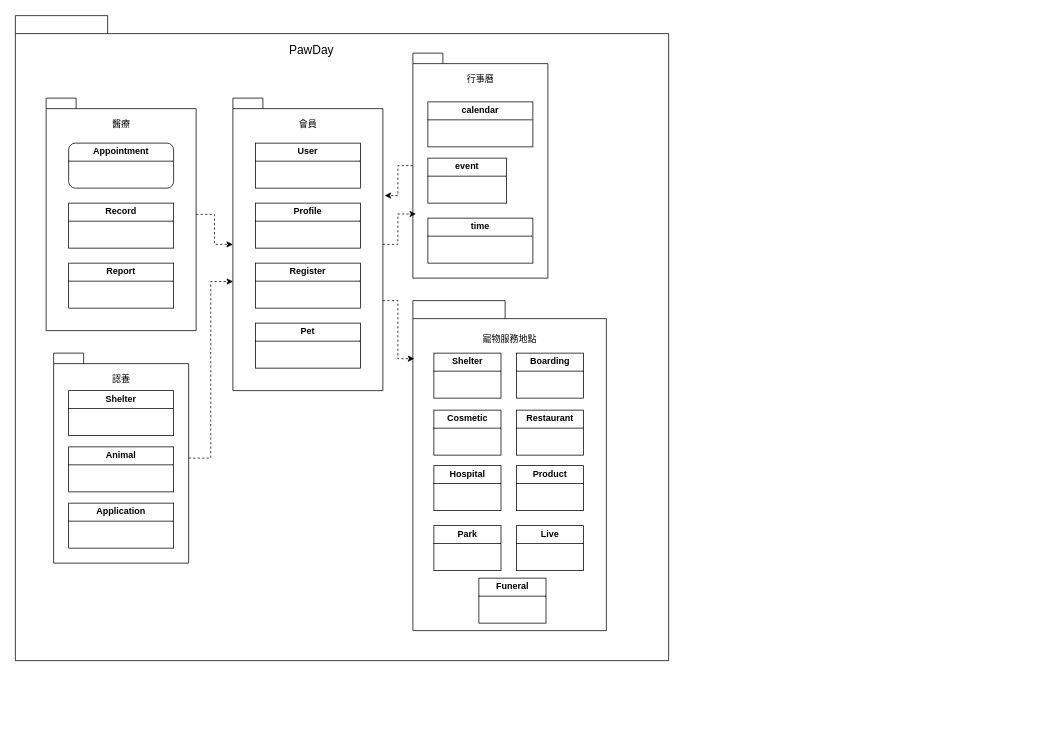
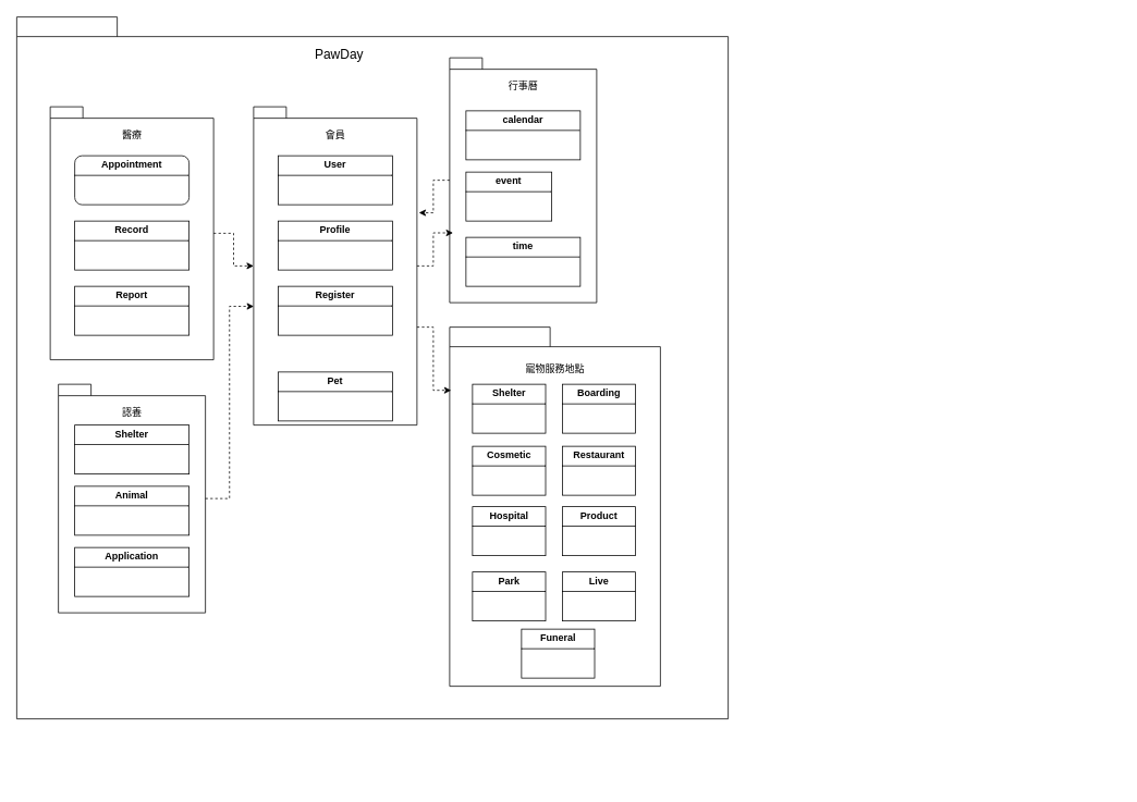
- <mxCell id="16" value="&lt;p style=&quot;margin:0px;margin-top:4px;text-align:center;&quot;&gt;&lt;b&gt;Pet&lt;/b&gt;&lt;/p&gt;&lt;hr size=&quot;1&quot; style=&quot;border-style:solid;&quot;&gt;&lt;div style=&quot;height:2px;&quot;&gt;&lt;/div&gt;" style="verticalAlign=top;align=left;overflow=fill;html=1;whiteSpace=wrap;" vertex="1" parent="10"><mxGeometry x="30" y="300" width="140" height="60" as="geometry" /></mxCell>
+ <mxCell id="16" value="&lt;p style=&quot;margin:0px;margin-top:4px;text-align:center;&quot;&gt;&lt;b&gt;Pet&lt;/b&gt;&lt;/p&gt;&lt;hr size=&quot;1&quot; style=&quot;border-style:solid;&quot;&gt;&lt;div style=&quot;height:2px;&quot;&gt;&lt;/div&gt;" style="verticalAlign=top;align=left;overflow=fill;html=1;whiteSpace=wrap;" vertex="1" parent="10"><mxGeometry x="30" y="325" width="140" height="60" as="geometry" /></mxCell>
